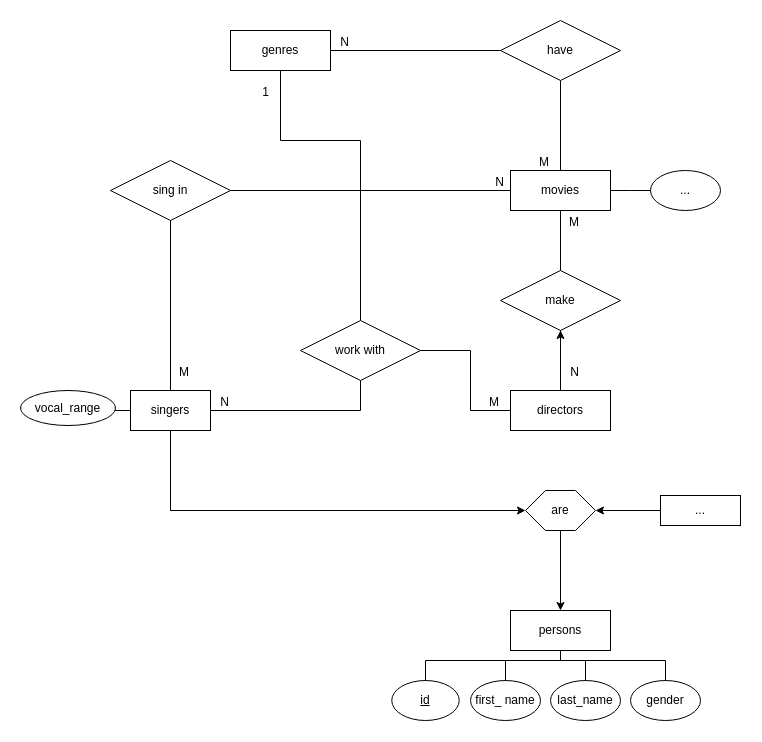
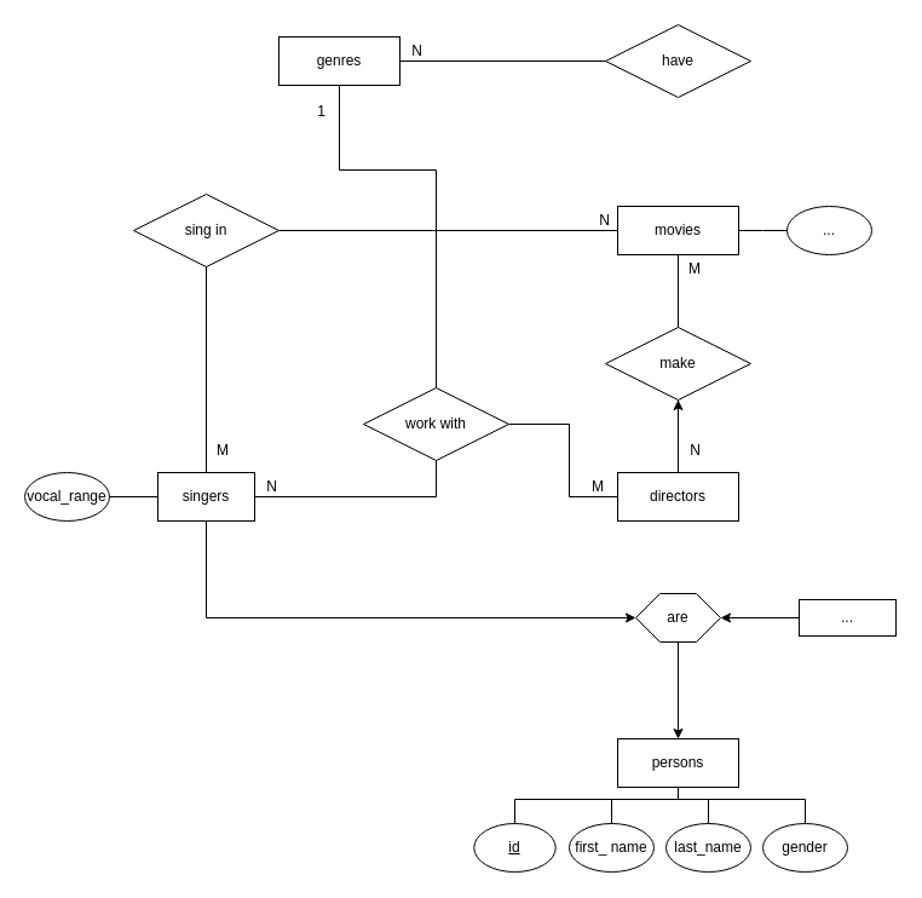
- <mxCell id="35" value="" style="endArrow=none;html=1;rounded=0;entryX=0.5;entryY=0;entryDx=0;entryDy=0;exitX=0.5;exitY=1;exitDx=0;exitDy=0;" edge="1" parent="1" source="37" target="2"><mxGeometry relative="1" as="geometry"><mxPoint x="560" y="90" as="sourcePoint" /><mxPoint x="525" y="100" as="targetPoint" /></mxGeometry></mxCell>
- <mxCell id="36" value="M" style="resizable=0;html=1;whiteSpace=wrap;align=right;verticalAlign=bottom;" connectable="0" vertex="1" parent="35"><mxGeometry x="1" relative="1" as="geometry"><mxPoint x="-10" as="offset" /></mxGeometry></mxCell>
- <mxCell id="28" value="vocal_range" style="ellipse;whiteSpace=wrap;html=1;align=center;" parent="1" vertex="1"><mxGeometry x="20" y="390" width="95" height="35" as="geometry" /></mxCell>
+ <mxCell id="28" value="vocal_range" style="ellipse;whiteSpace=wrap;html=1;align=center;" parent="1" vertex="1"><mxGeometry x="20" y="390" width="70" height="40" as="geometry" /></mxCell>
